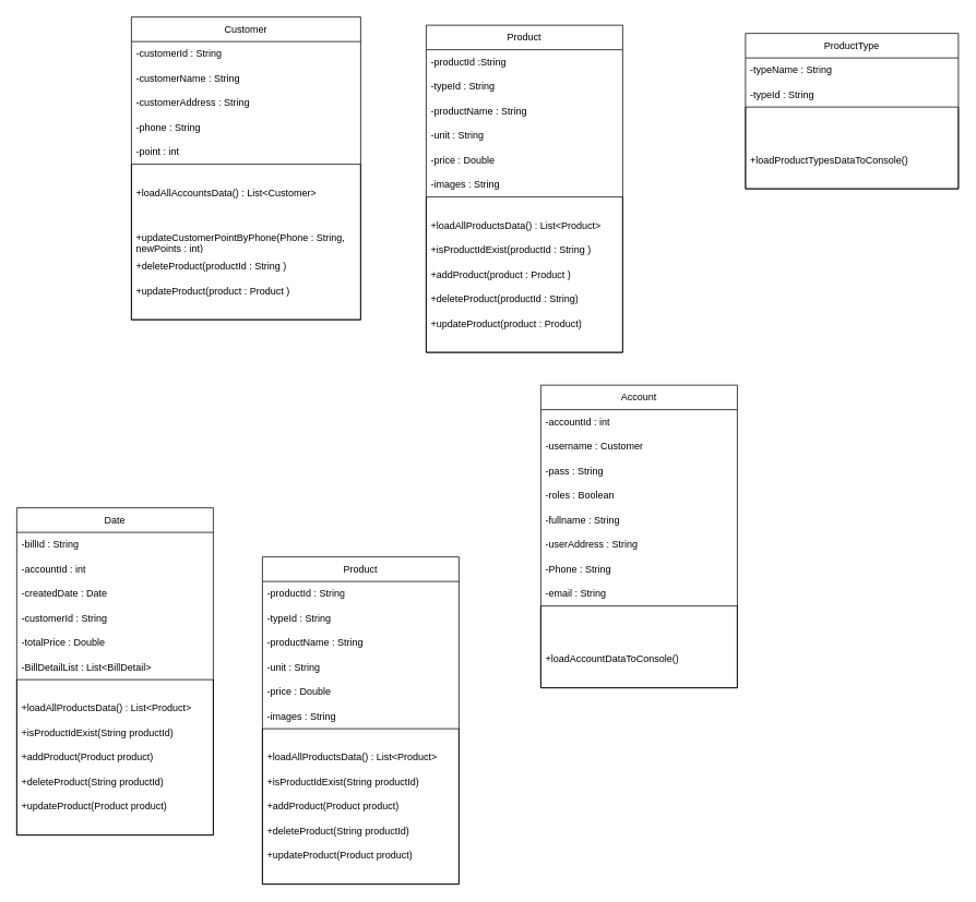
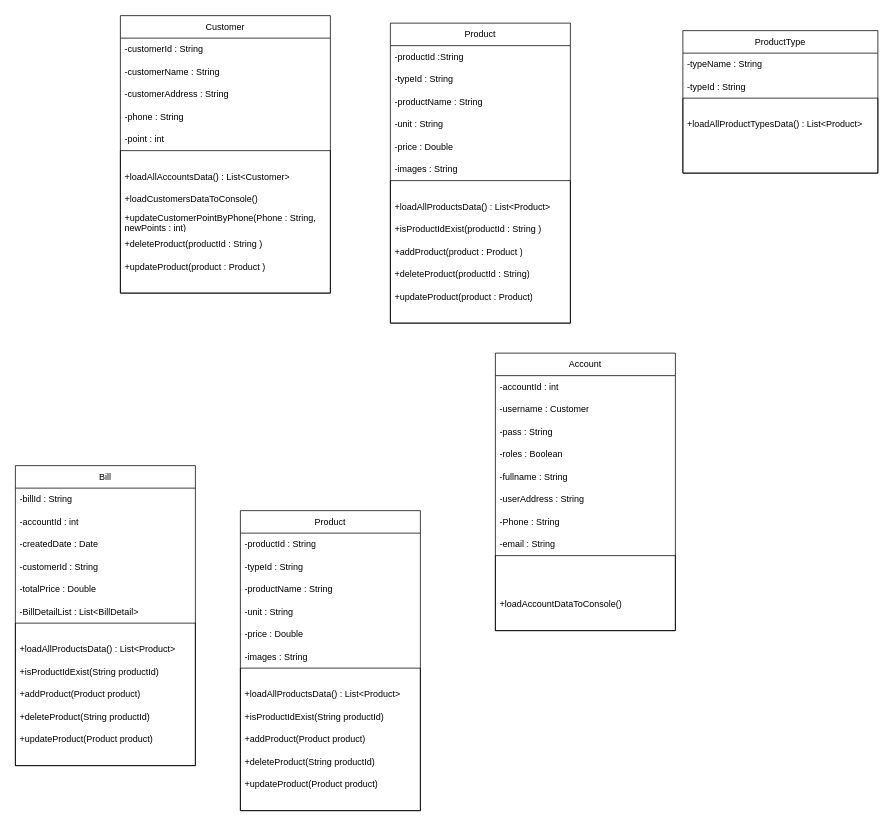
+ <mxCell id="6" value="+loadAllProductTypesData() :&amp;nbsp;List&amp;lt;Product&amp;gt;" style="text;strokeColor=none;fillColor=none;align=left;verticalAlign=middle;spacingLeft=4;spacingRight=4;overflow=hidden;points=[[0,0.5],[1,0.5]];portConstraint=eastwest;rotatable=0;whiteSpace=wrap;html=1;fontFamily=Helvetica;fontSize=12;fontColor=default;fontStyle=0;" vertex="1" parent="5"><mxGeometry y="20" width="260" height="30" as="geometry" /></mxCell>
- <mxCell id="7" value="+loadProductTypesDataToConsole()" style="text;strokeColor=none;fillColor=none;align=left;verticalAlign=middle;spacingLeft=4;spacingRight=4;overflow=hidden;points=[[0,0.5],[1,0.5]];portConstraint=eastwest;rotatable=0;whiteSpace=wrap;html=1;fontFamily=Helvetica;fontSize=12;fontColor=default;fontStyle=0;" vertex="1" parent="5"><mxGeometry y="50" width="240" height="30" as="geometry" /></mxCell>
+ <mxCell id="27" value="+loadCustomersDataToConsole()" style="text;strokeColor=none;fillColor=none;align=left;verticalAlign=middle;spacingLeft=4;spacingRight=4;overflow=hidden;points=[[0,0.5],[1,0.5]];portConstraint=eastwest;rotatable=0;whiteSpace=wrap;html=1;fontFamily=Helvetica;fontSize=12;fontColor=default;fontStyle=0;" vertex="1" parent="25"><mxGeometry y="50" width="240" height="30" as="geometry" /></mxCell>
- <mxCell id="44" value="Date" style="swimlane;fontStyle=0;childLayout=stackLayout;horizontal=1;startSize=30;horizontalStack=0;resizeParent=1;resizeParentMax=0;resizeLast=0;collapsible=1;marginBottom=0;whiteSpace=wrap;html=1;strokeColor=default;align=center;verticalAlign=middle;fontFamily=Helvetica;fontSize=12;fontColor=default;fillColor=default;" vertex="1" parent="1"><mxGeometry x="20" y="620" width="240" height="400" as="geometry" /></mxCell>
+ <mxCell id="44" value="Bill" style="swimlane;fontStyle=0;childLayout=stackLayout;horizontal=1;startSize=30;horizontalStack=0;resizeParent=1;resizeParentMax=0;resizeLast=0;collapsible=1;marginBottom=0;whiteSpace=wrap;html=1;strokeColor=default;align=center;verticalAlign=middle;fontFamily=Helvetica;fontSize=12;fontColor=default;fillColor=default;" vertex="1" parent="1"><mxGeometry x="20" y="620" width="240" height="400" as="geometry" /></mxCell>
